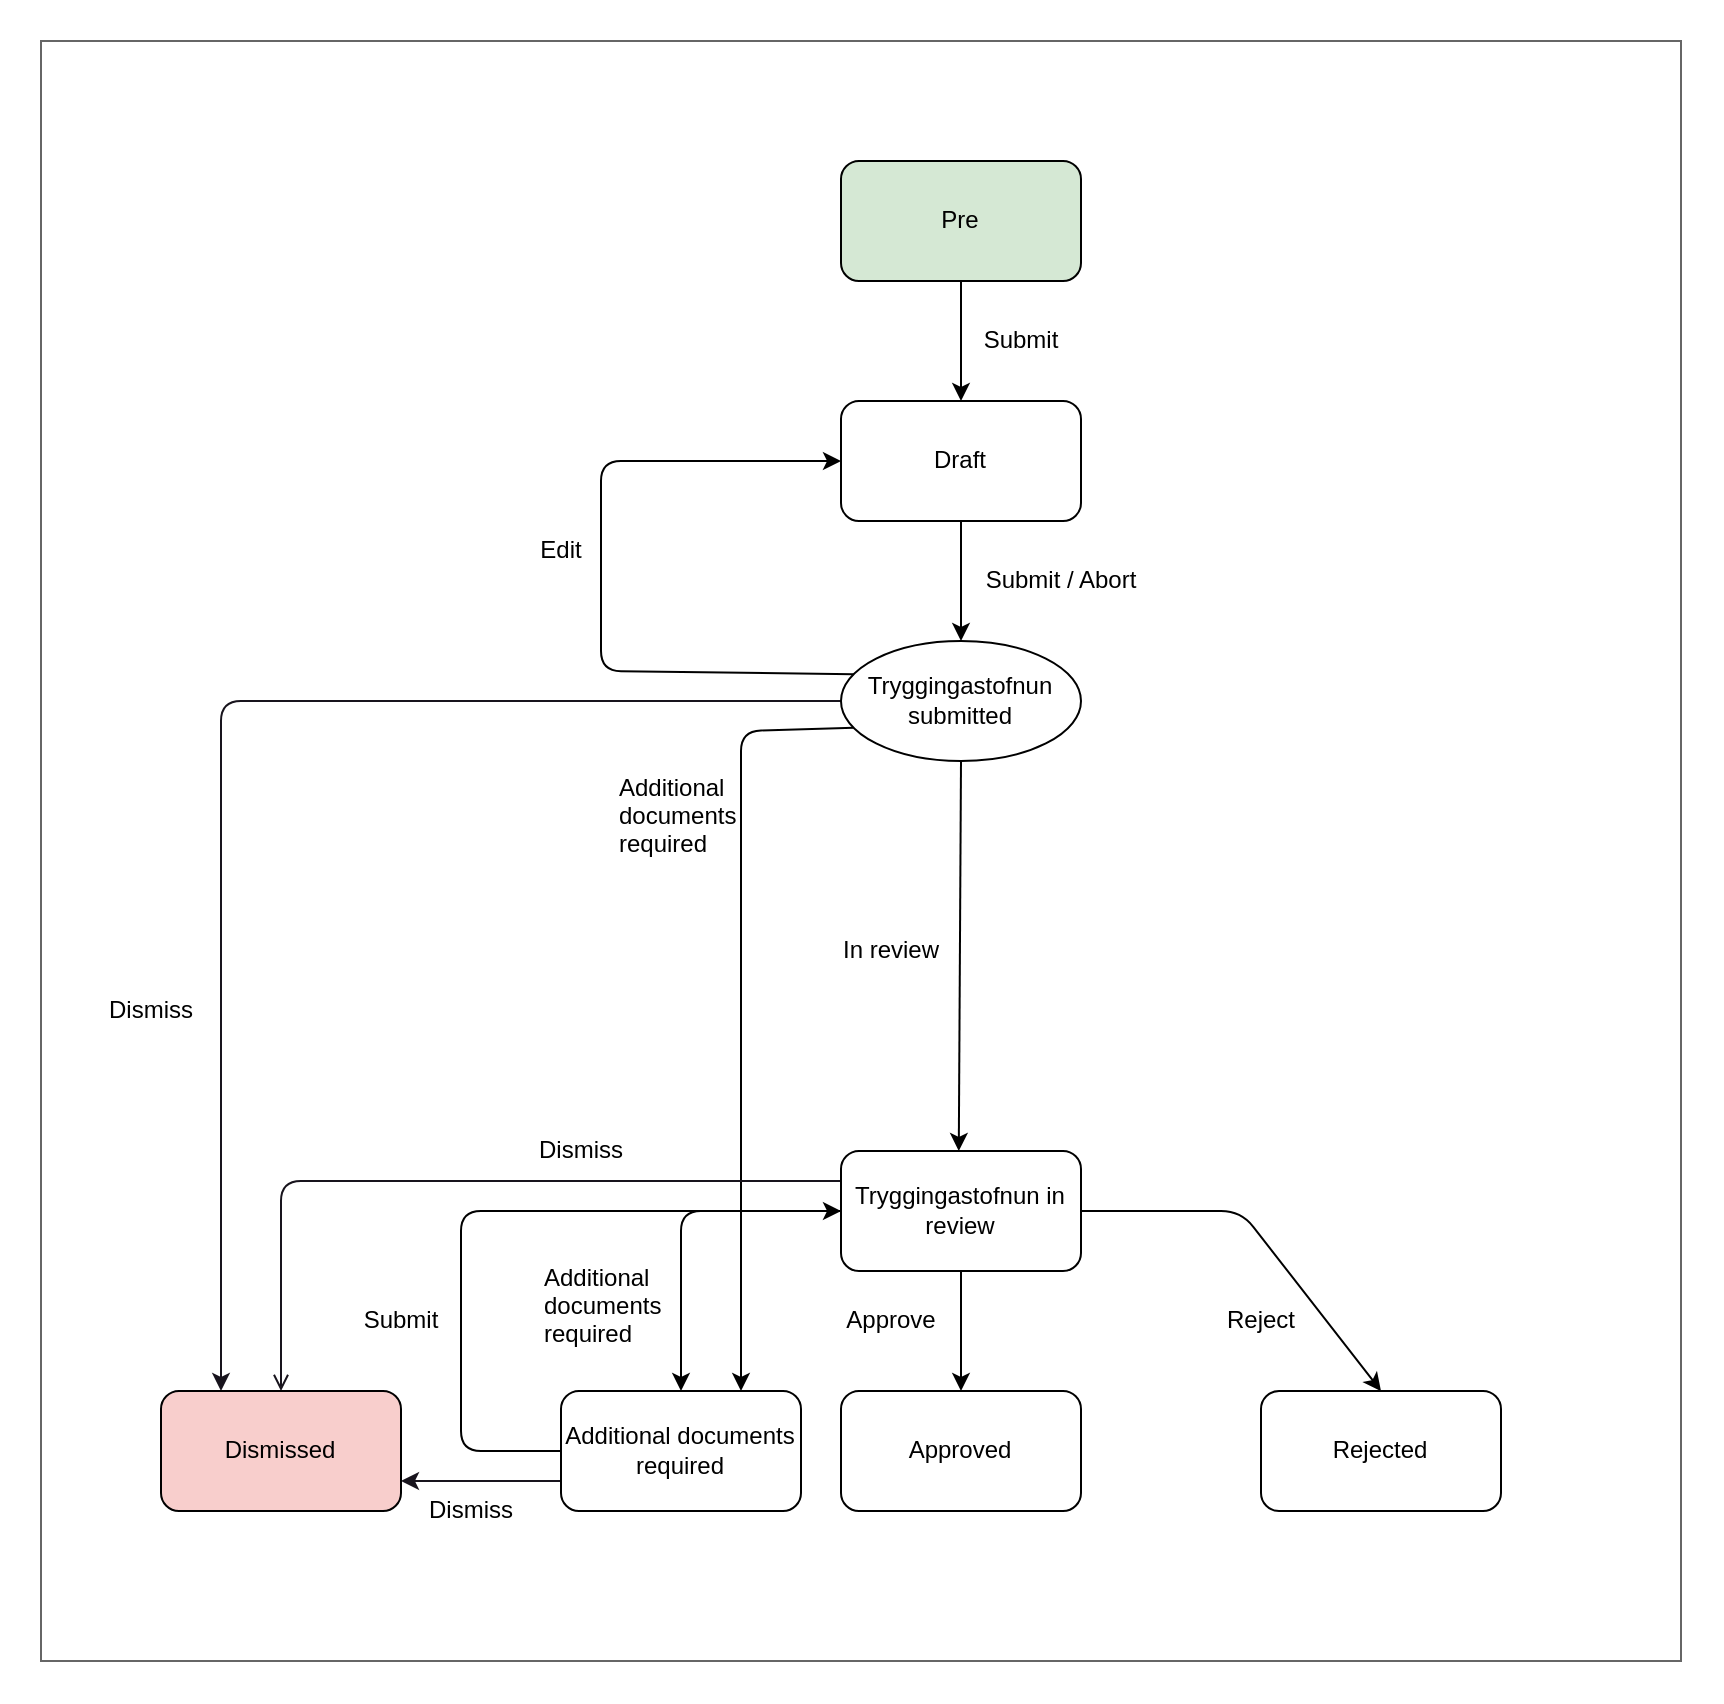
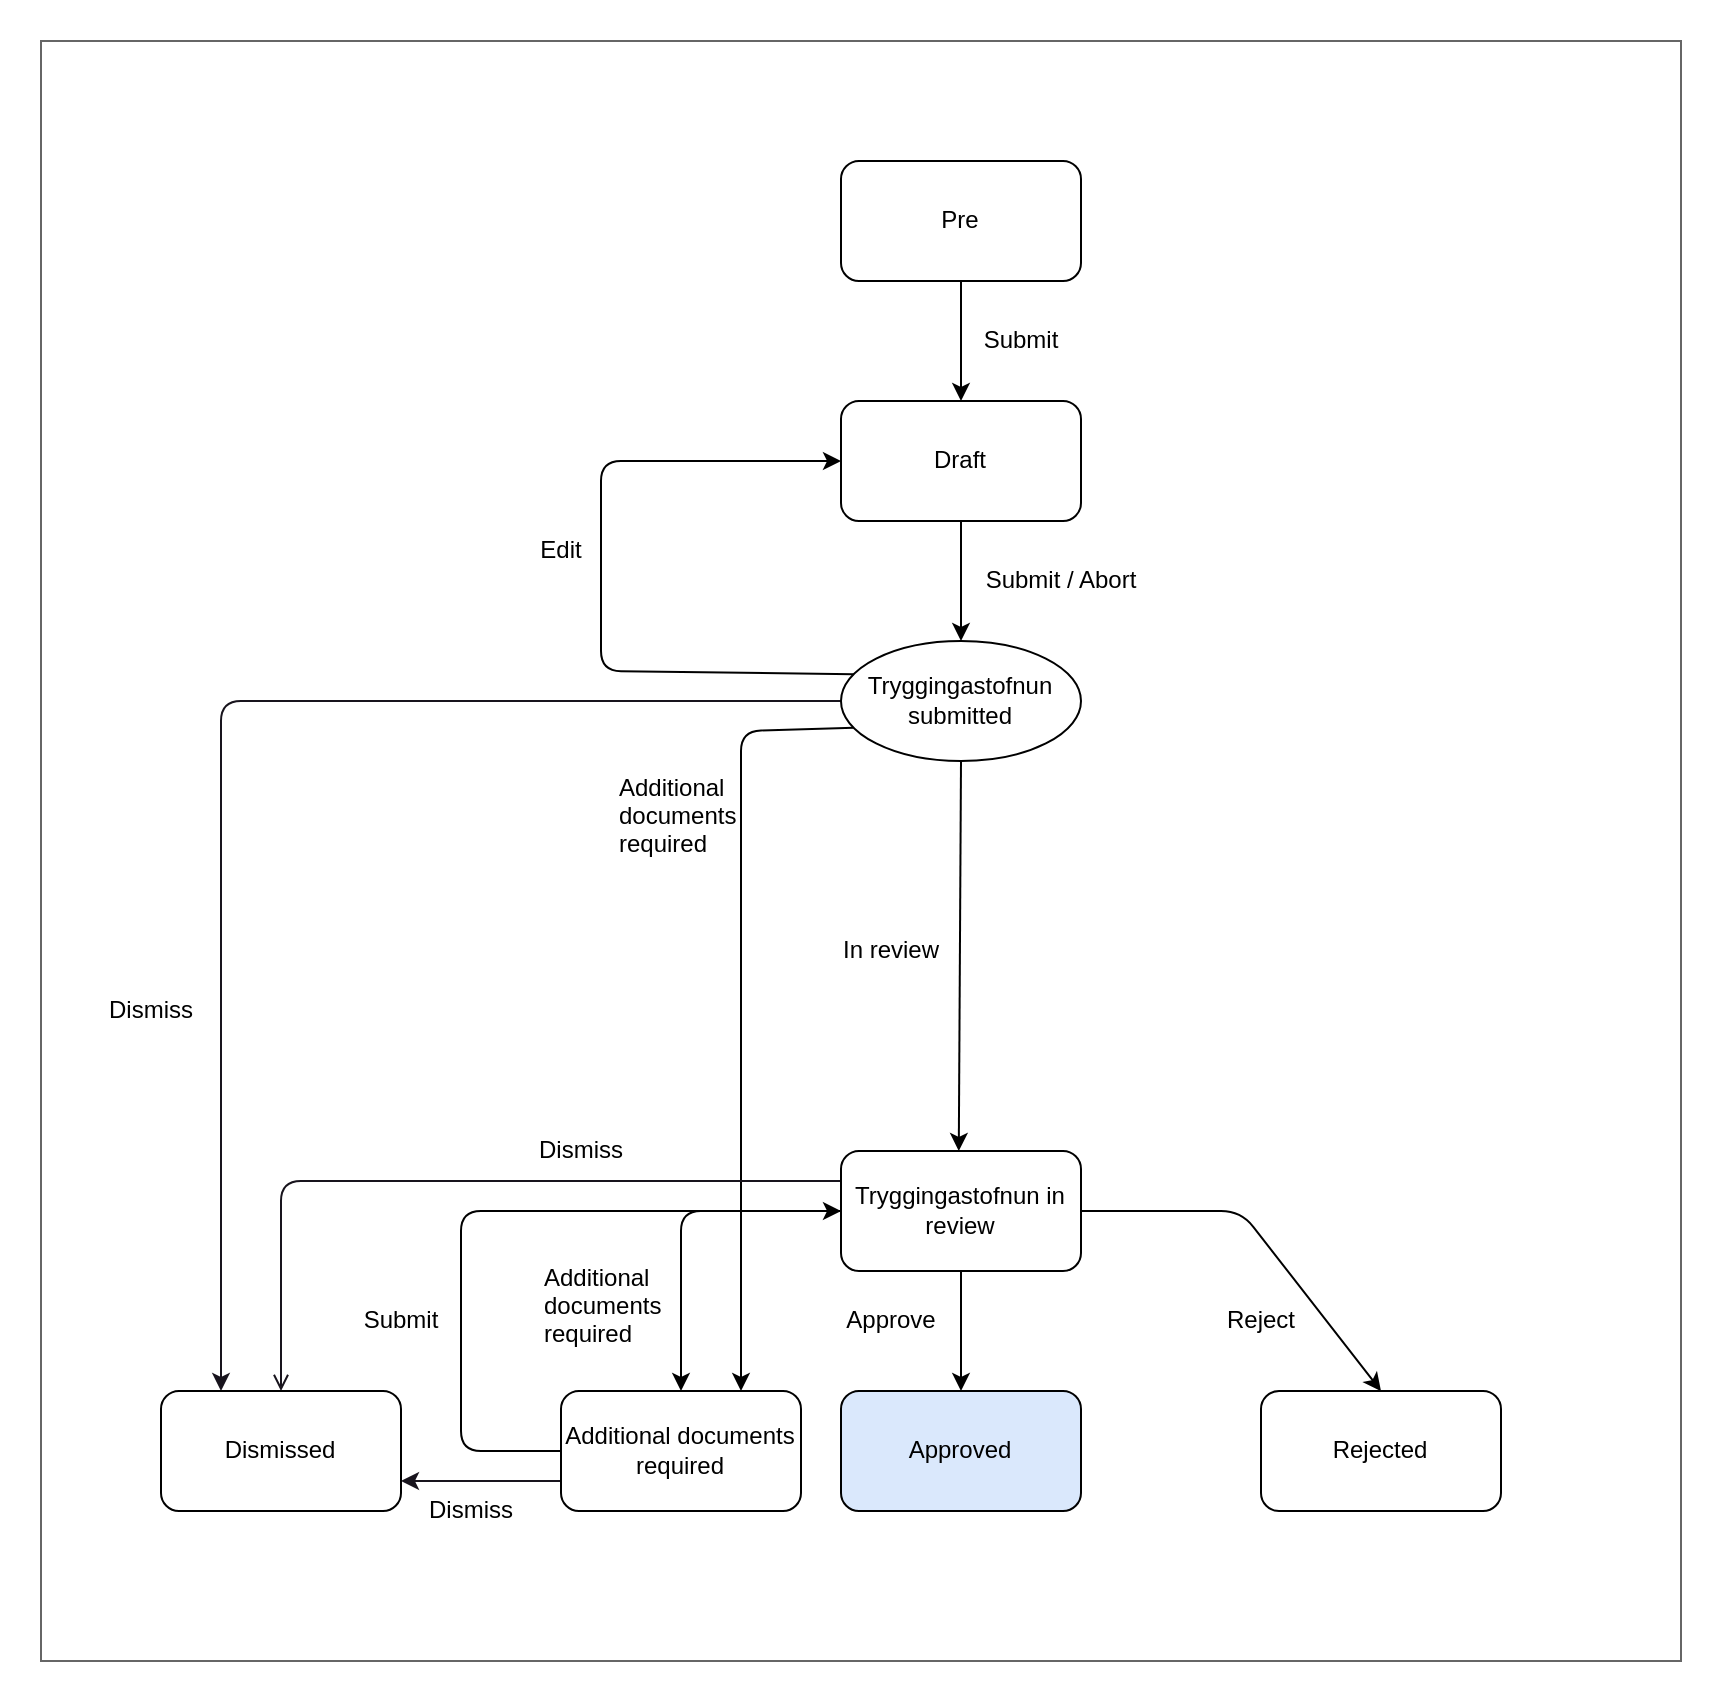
- <mxCell id="24" value="Pre" style="rounded=1;whiteSpace=wrap;html=1;fillColor=#d5e8d4;" parent="1" vertex="1"><mxGeometry x="420" y="80" width="120" height="60" as="geometry" /></mxCell>
+ <mxCell id="24" value="Pre" style="rounded=1;whiteSpace=wrap;html=1;" parent="1" vertex="1"><mxGeometry x="420" y="80" width="120" height="60" as="geometry" /></mxCell>
- <mxCell id="30" value="Dismissed" style="rounded=1;whiteSpace=wrap;html=1;fillColor=#f8cecc;" parent="1" vertex="1"><mxGeometry x="80" y="695" width="120" height="60" as="geometry" /></mxCell>
+ <mxCell id="30" value="Dismissed" style="rounded=1;whiteSpace=wrap;html=1;" parent="1" vertex="1"><mxGeometry x="80" y="695" width="120" height="60" as="geometry" /></mxCell>
- <mxCell id="11" value="Approved" style="rounded=1;whiteSpace=wrap;html=1;" parent="1" vertex="1"><mxGeometry x="420" y="695" width="120" height="60" as="geometry" /></mxCell>
+ <mxCell id="11" value="Approved" style="rounded=1;whiteSpace=wrap;html=1;fillColor=#dae8fc;" parent="1" vertex="1"><mxGeometry x="420" y="695" width="120" height="60" as="geometry" /></mxCell>
